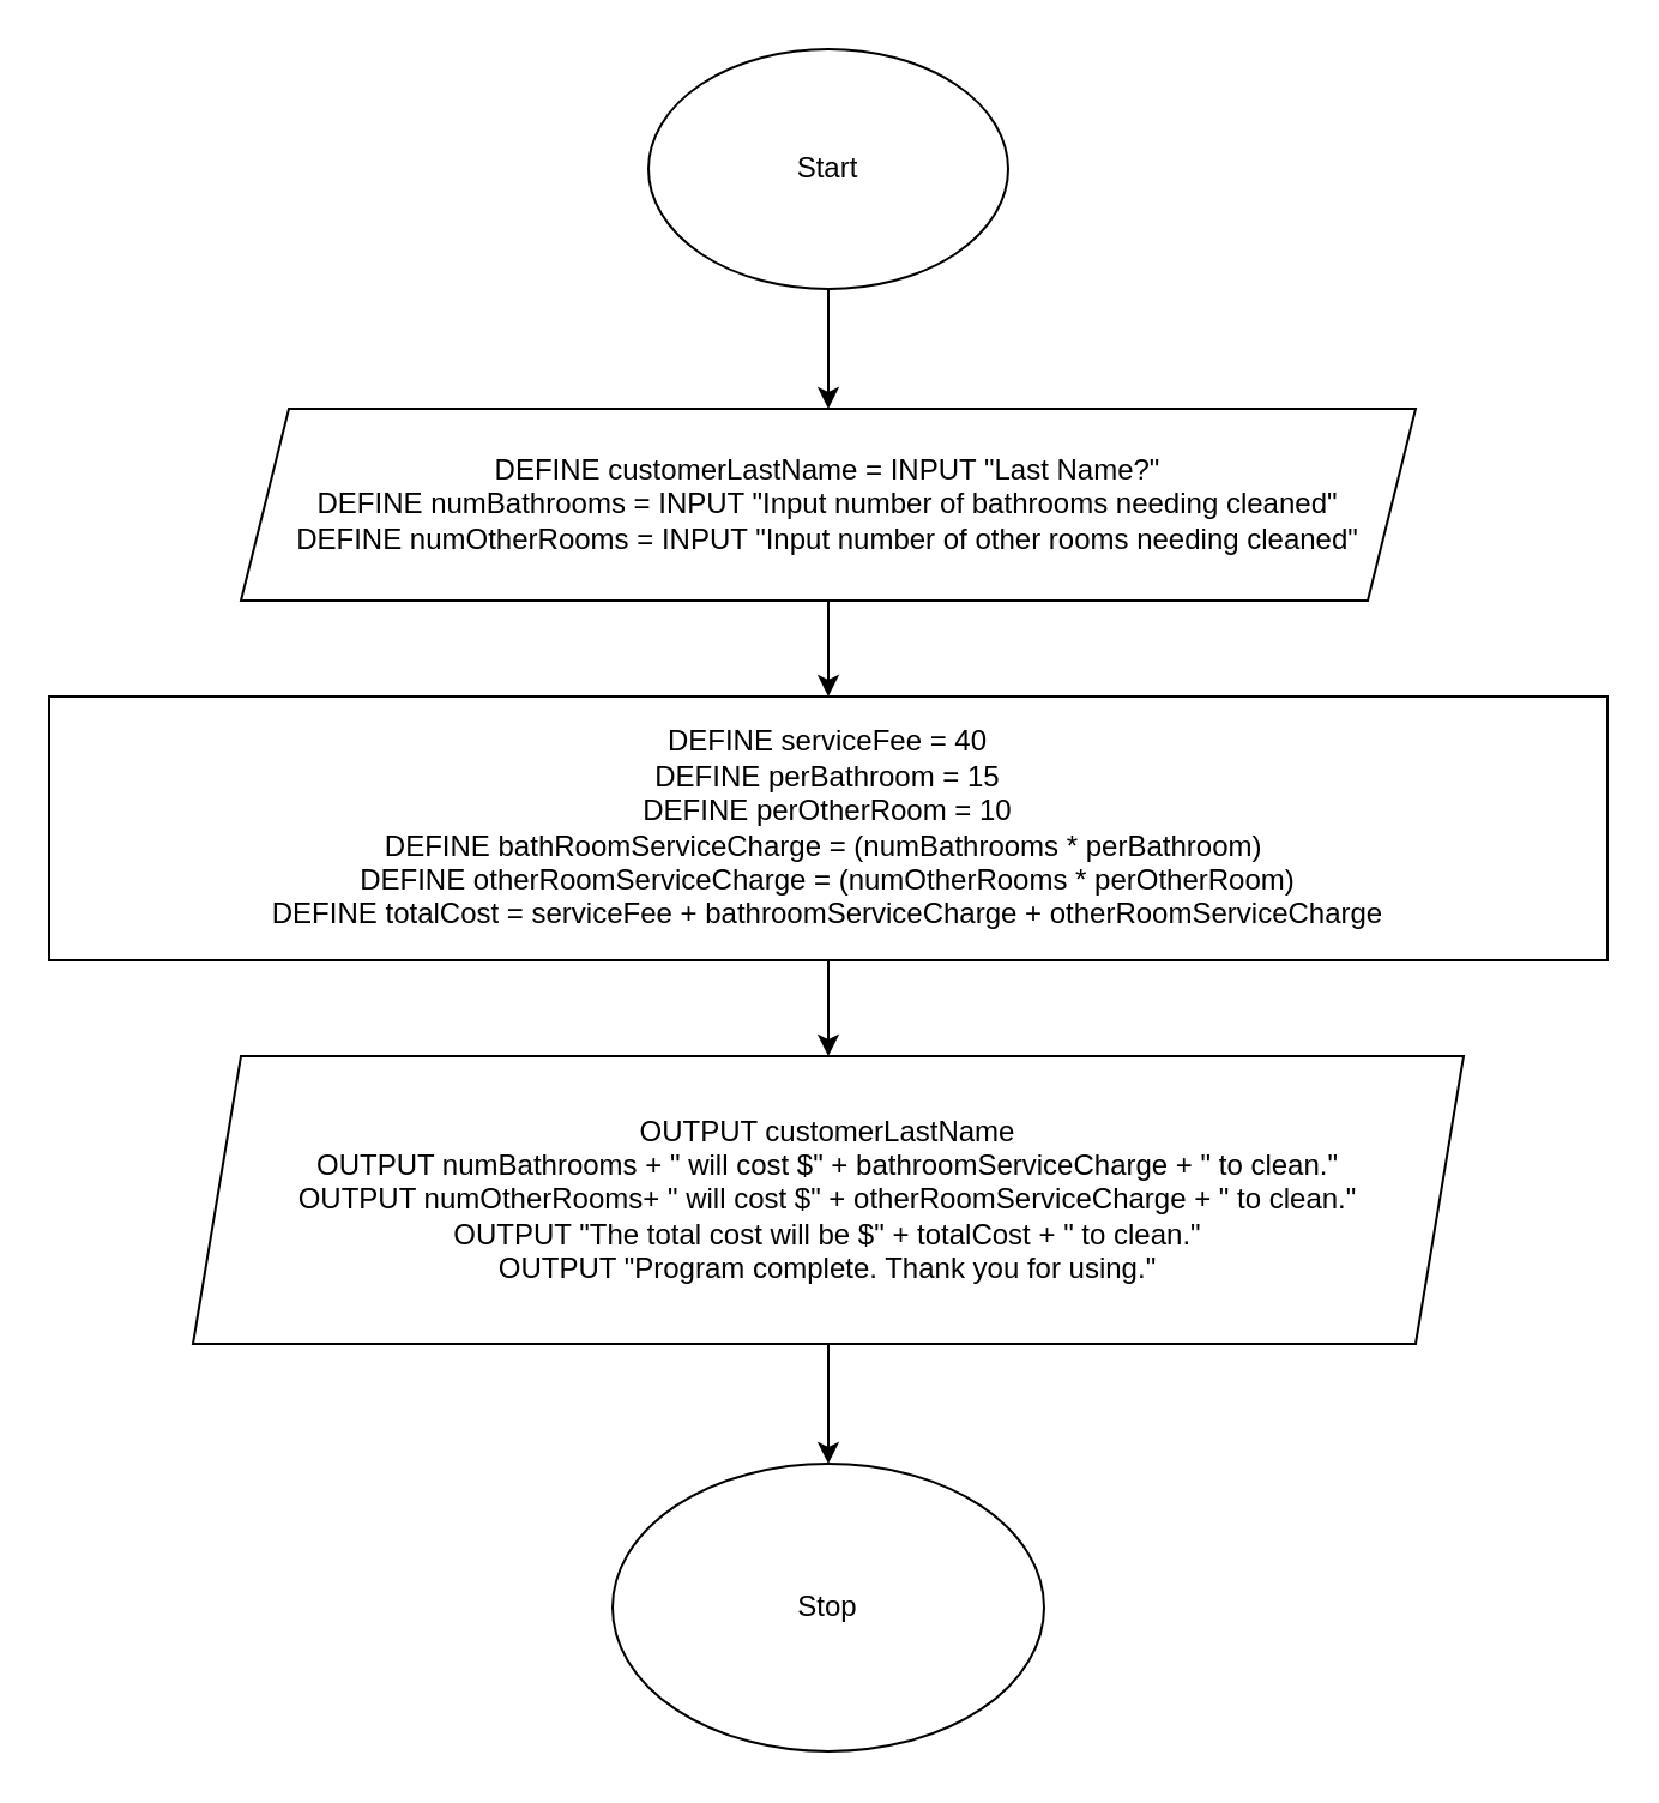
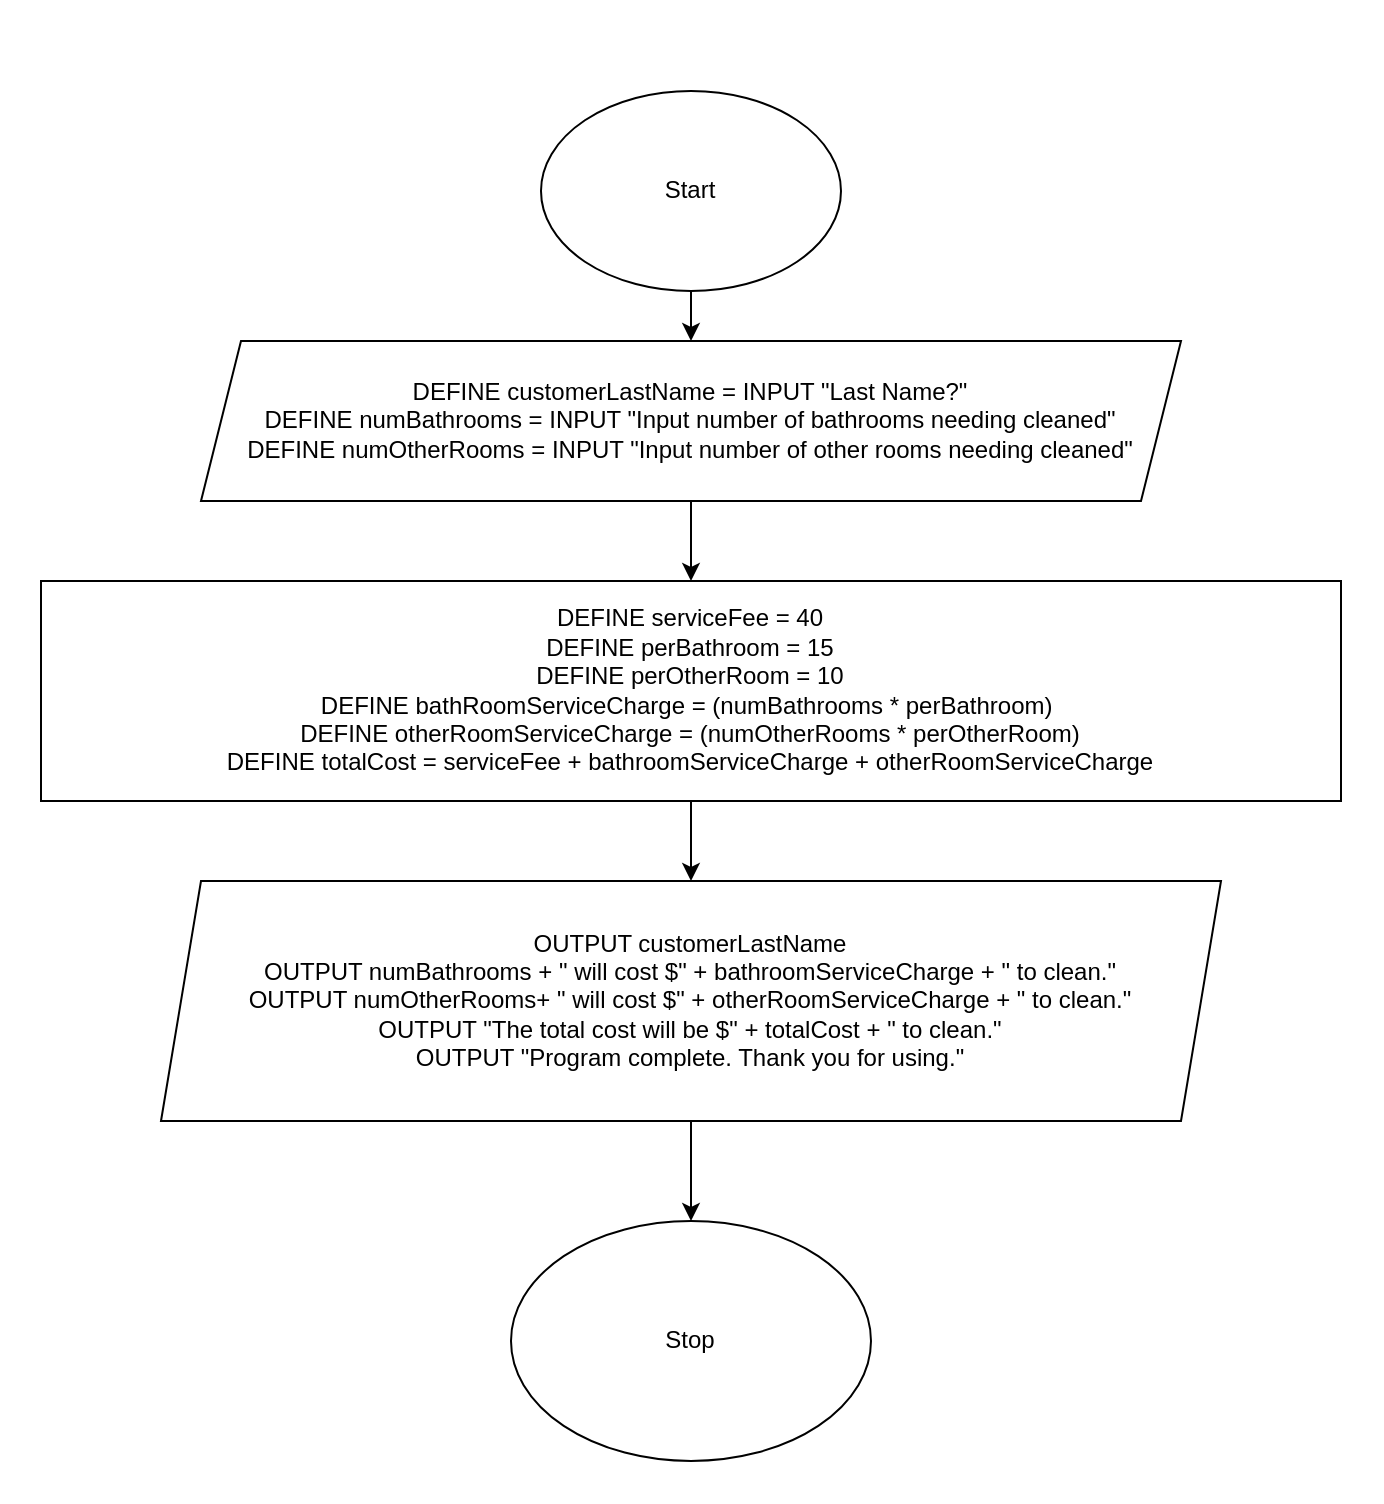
- <mxCell id="2" value="Start" style="ellipse;whiteSpace=wrap;html=1;" vertex="1" parent="1"><mxGeometry x="270" y="20" width="150" height="100" as="geometry" /></mxCell>
+ <mxCell id="2" value="Start" style="ellipse;whiteSpace=wrap;html=1;" vertex="1" parent="1"><mxGeometry x="270" y="45" width="150" height="100" as="geometry" /></mxCell>
